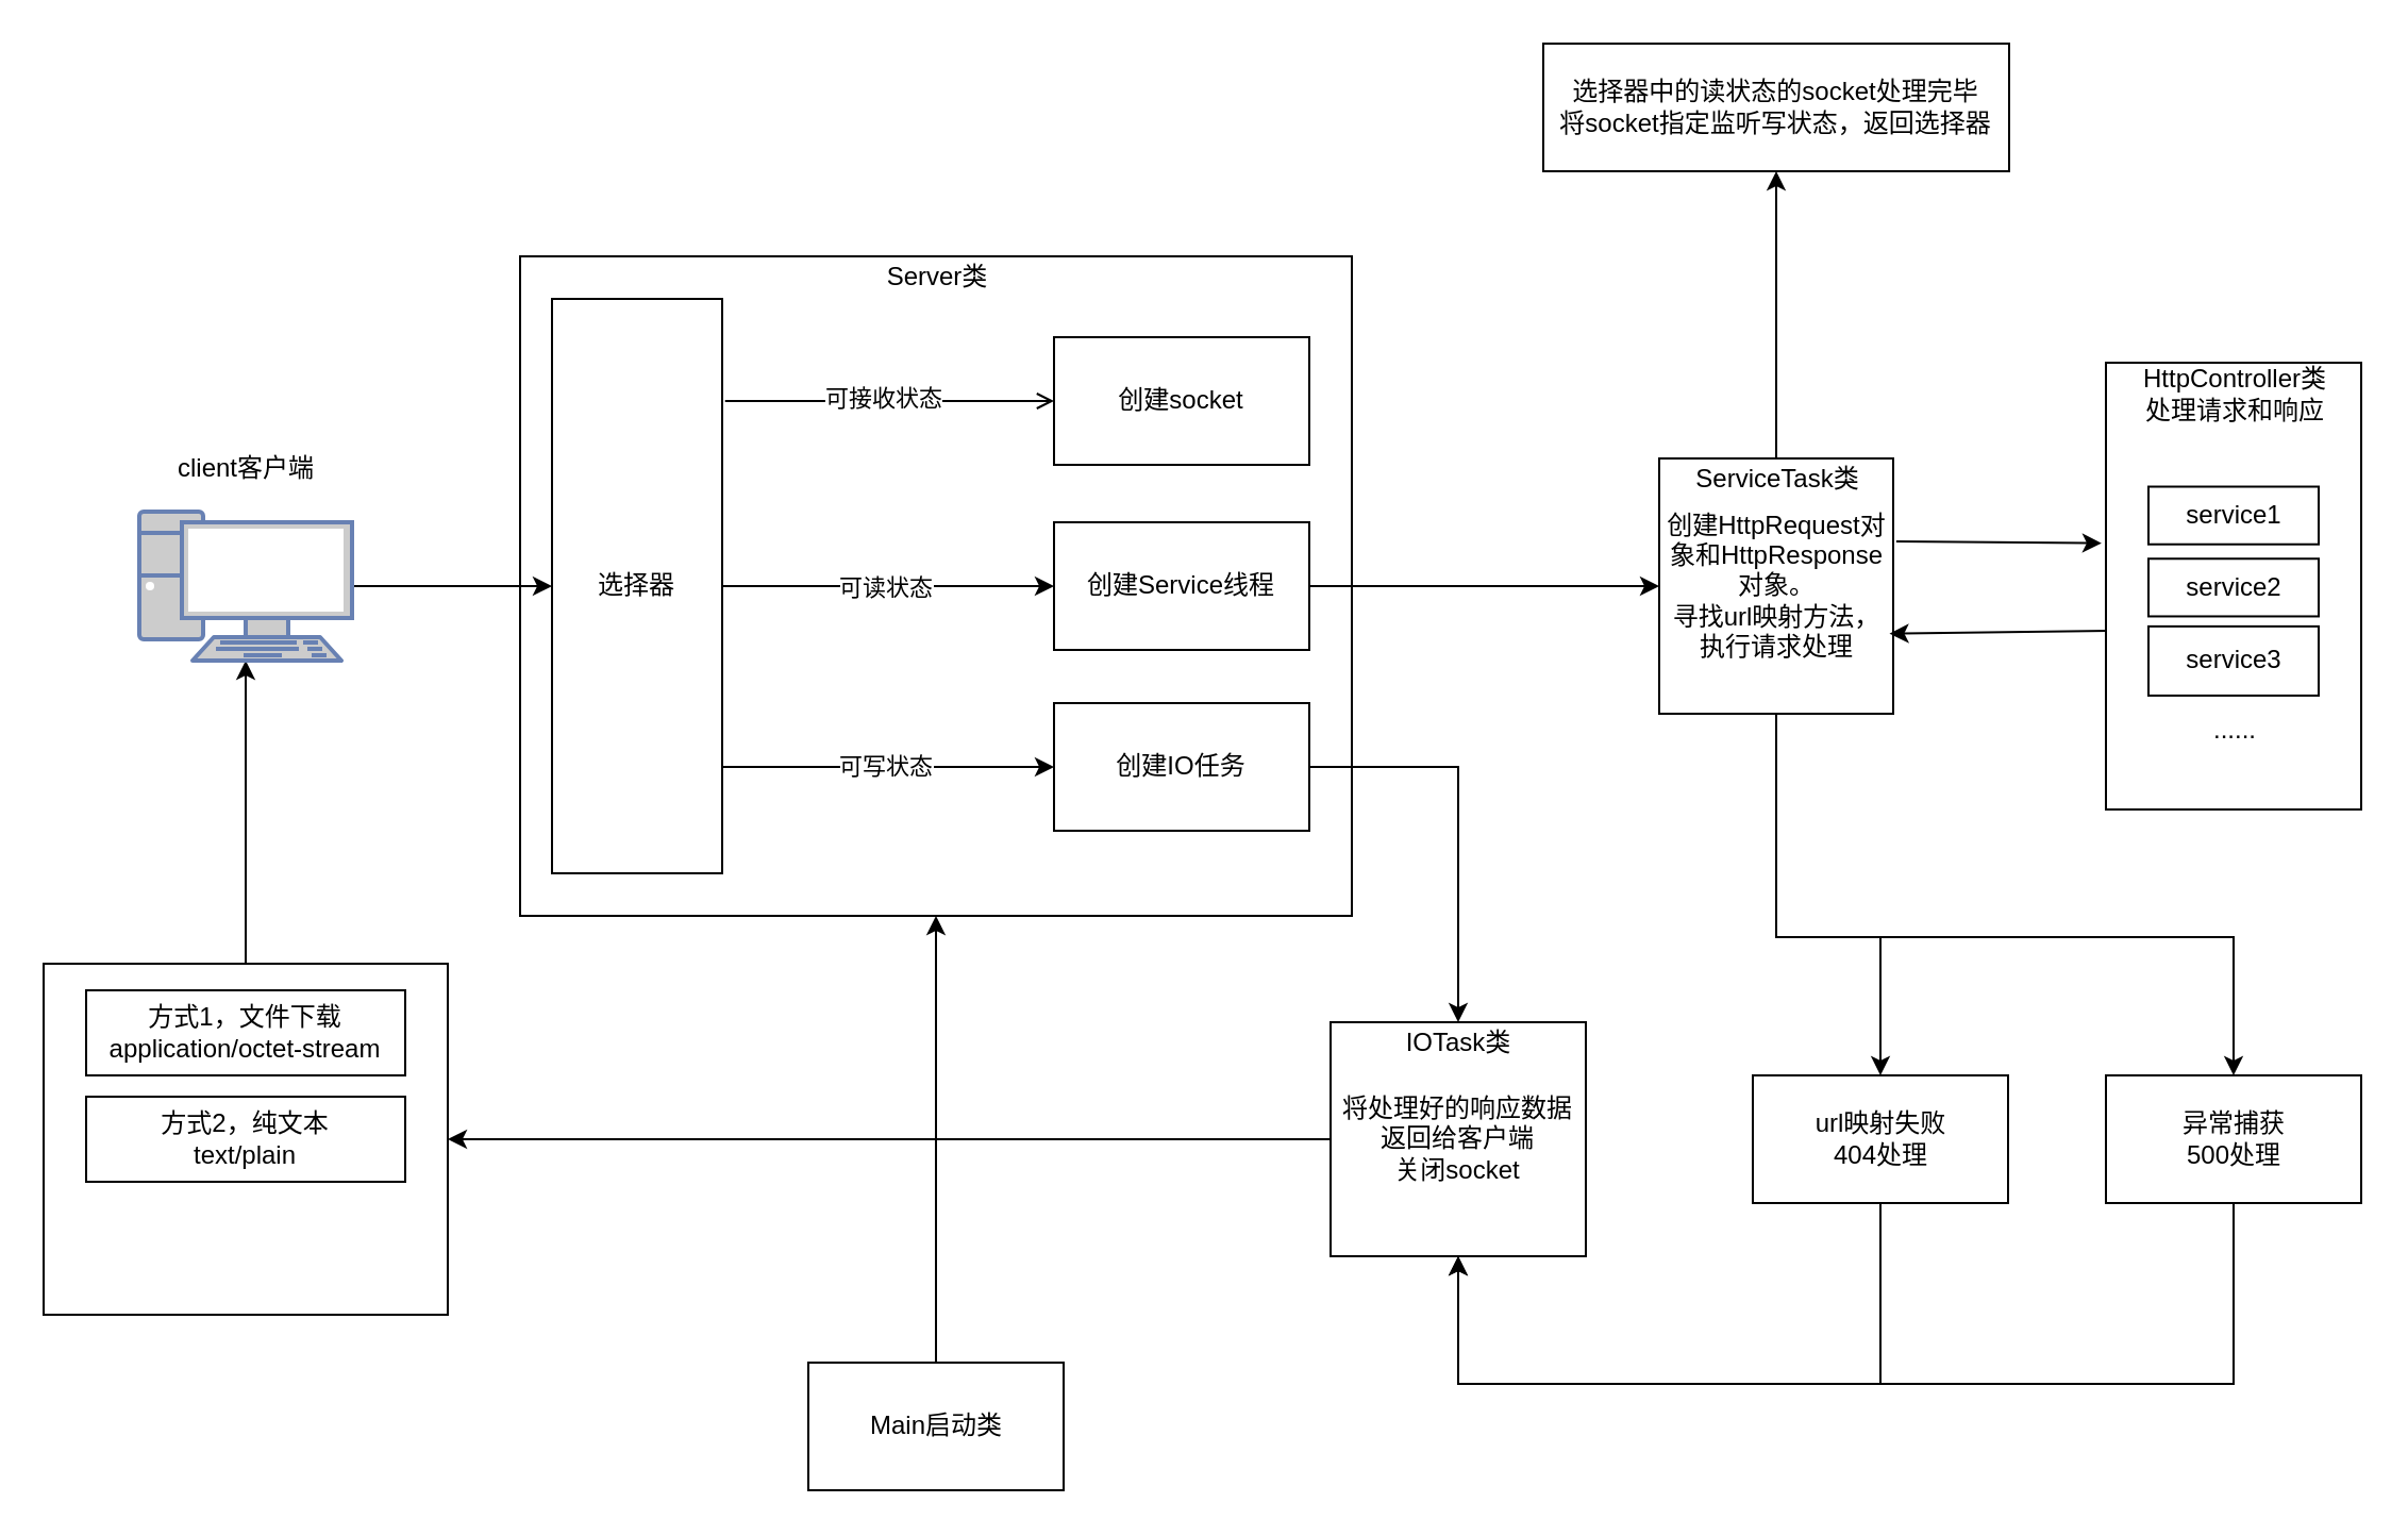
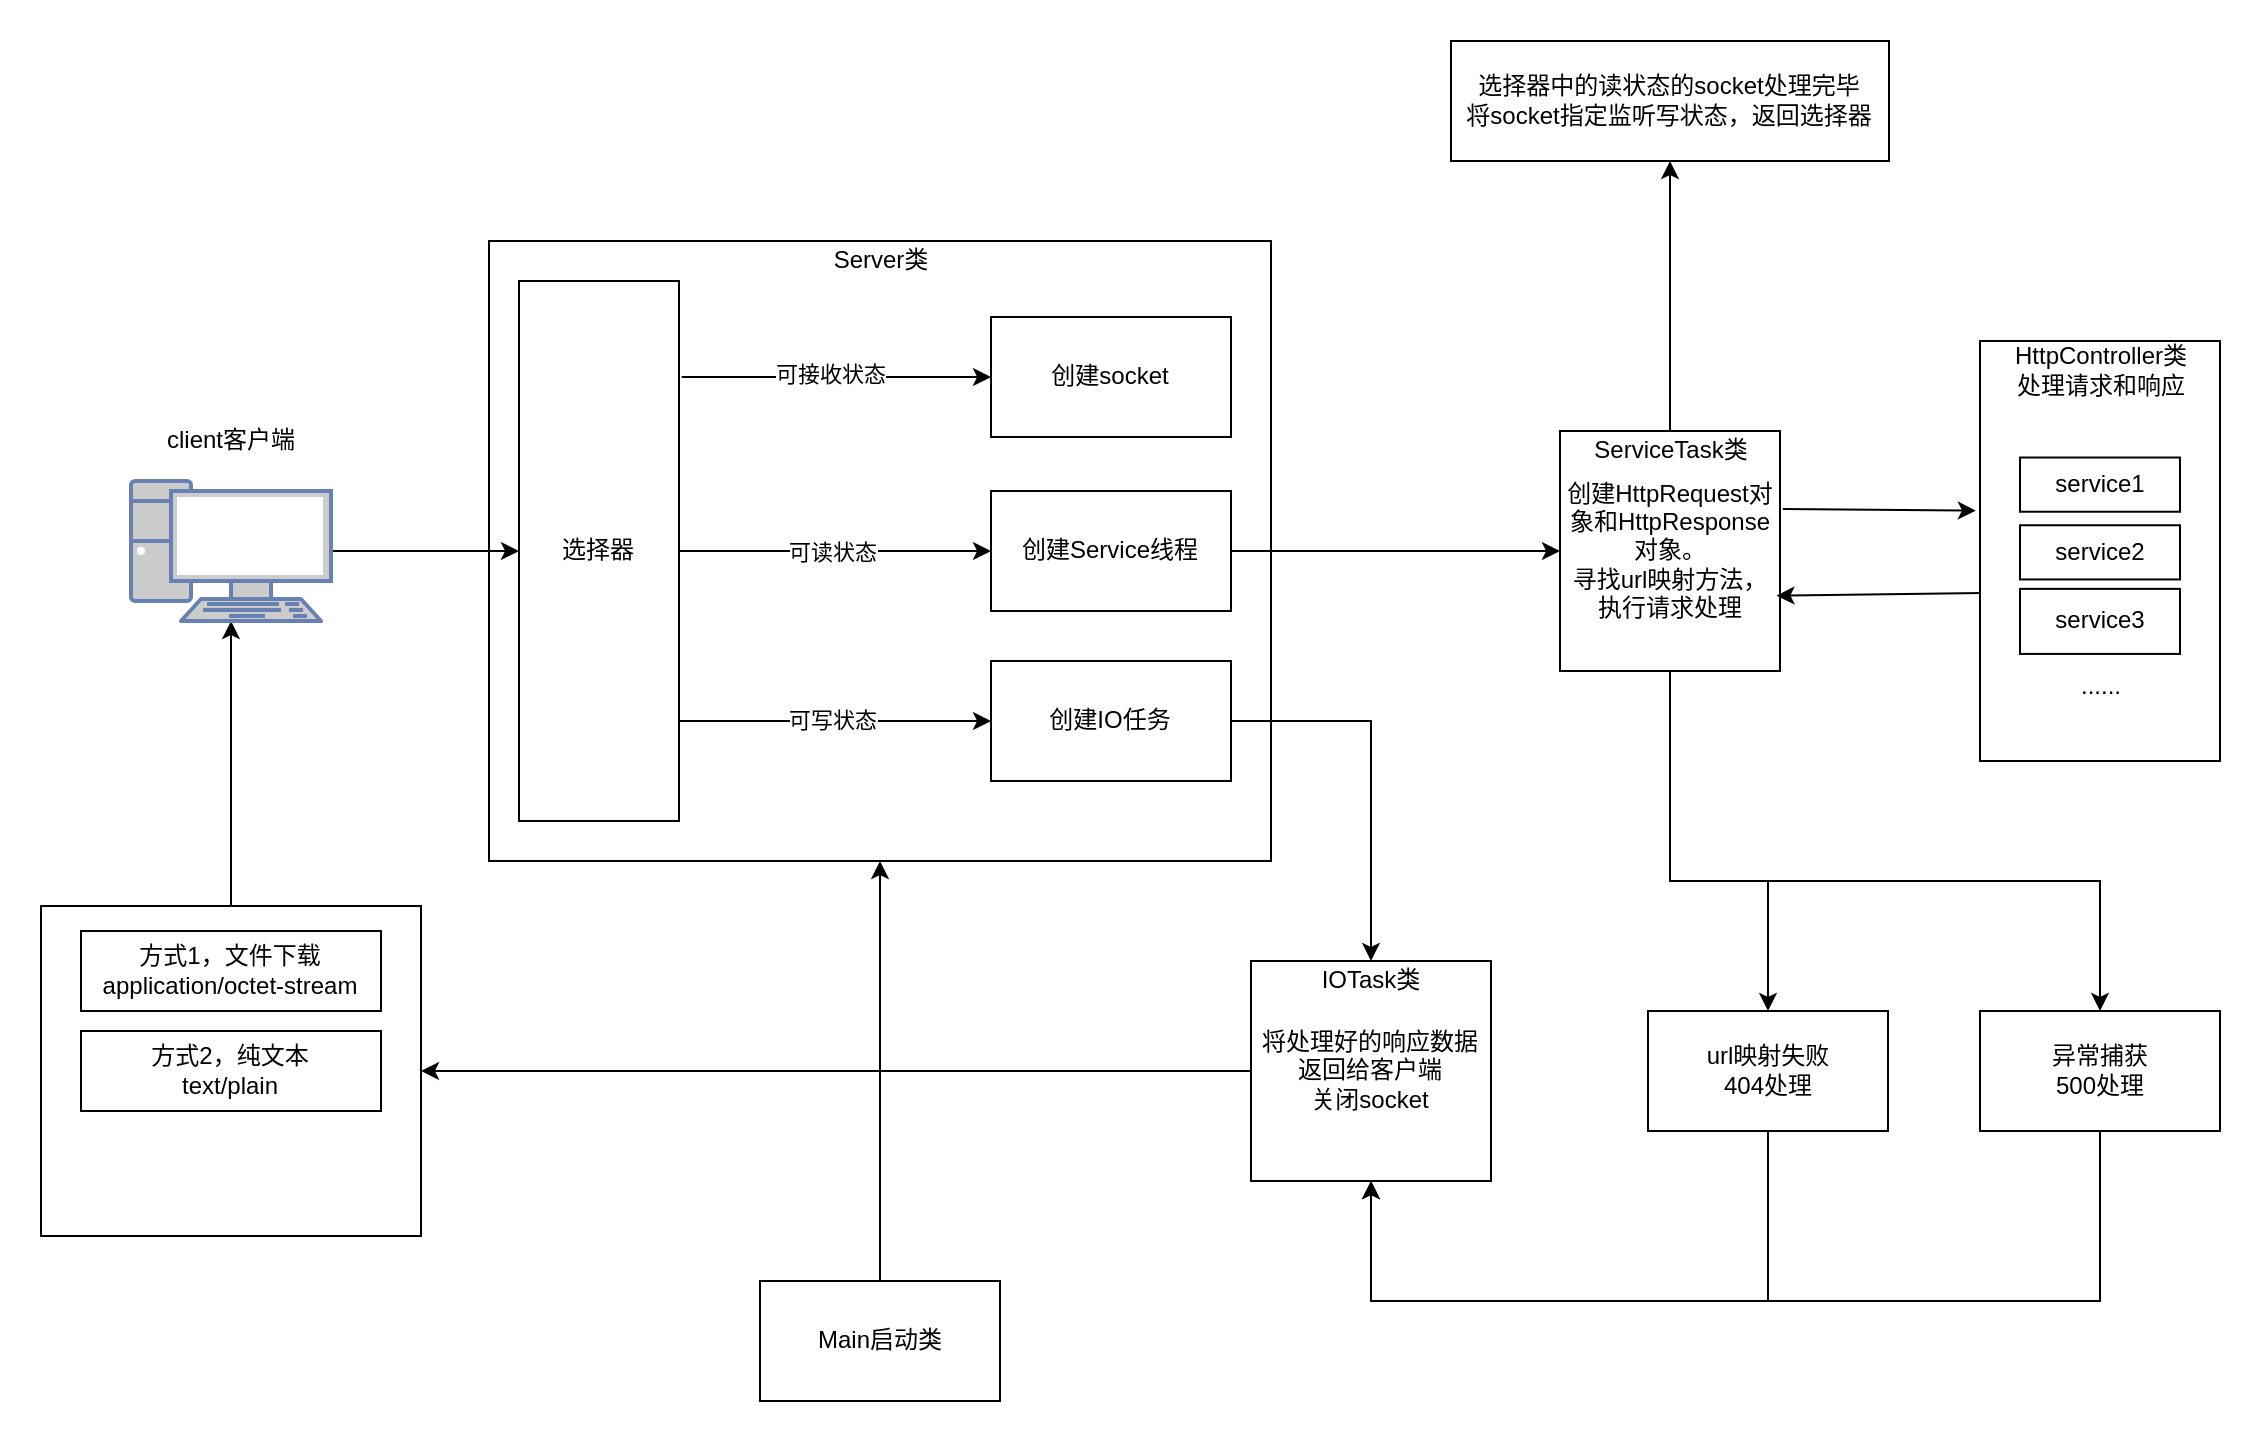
- <mxCell id="14" value="" style="endArrow=open;html=1;exitX=1.017;exitY=0.178;exitDx=0;exitDy=0;exitPerimeter=0;entryX=0;entryY=0.5;entryDx=0;entryDy=0;" edge="1" parent="1" source="13" target="16"><mxGeometry width="50" height="50" relative="1" as="geometry"><mxPoint x="405" y="340" as="sourcePoint" /><mxPoint x="425" y="50" as="targetPoint" /></mxGeometry></mxCell>
+ <mxCell id="14" value="" style="endArrow=classic;html=1;exitX=1.017;exitY=0.178;exitDx=0;exitDy=0;exitPerimeter=0;entryX=0;entryY=0.5;entryDx=0;entryDy=0;" edge="1" parent="1" source="13" target="16"><mxGeometry width="50" height="50" relative="1" as="geometry"><mxPoint x="405" y="340" as="sourcePoint" /><mxPoint x="425" y="50" as="targetPoint" /></mxGeometry></mxCell>
